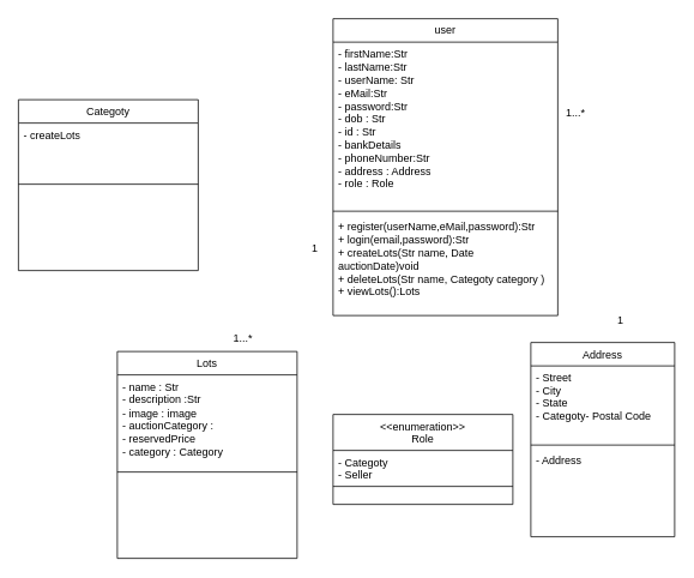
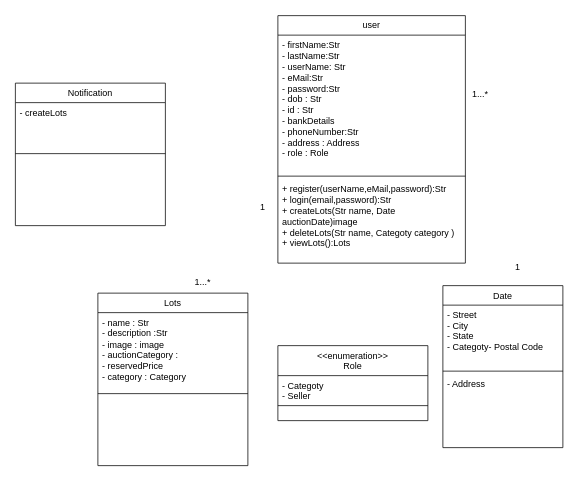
- <mxCell id="14" value="Categoty " style="swimlane;fontStyle=0;childLayout=stackLayout;horizontal=1;startSize=26;fillColor=none;horizontalStack=0;resizeParent=1;resizeParentMax=0;resizeLast=0;collapsible=1;marginBottom=0;whiteSpace=wrap;html=1;" parent="1" vertex="1"><mxGeometry x="20" y="110" width="200" height="190" as="geometry" /></mxCell>
+ <mxCell id="14" value="Notification " style="swimlane;fontStyle=0;childLayout=stackLayout;horizontal=1;startSize=26;fillColor=none;horizontalStack=0;resizeParent=1;resizeParentMax=0;resizeLast=0;collapsible=1;marginBottom=0;whiteSpace=wrap;html=1;" parent="1" vertex="1"><mxGeometry x="20" y="110" width="200" height="190" as="geometry" /></mxCell>
- <mxCell id="5" value="&lt;div&gt;+ register(userName,eMail,password):Str&lt;br&gt;&lt;/div&gt;&lt;div&gt;+ login(email,password):Str&lt;/div&gt;&lt;div&gt;+ createLots(Str name, Date auctionDate)void&lt;/div&gt;&lt;div&gt;+ deleteLots(Str name, Categoty category )&lt;br&gt;&lt;/div&gt;&lt;div&gt;+ viewLots():Lots&lt;br&gt;&lt;/div&gt;" style="text;strokeColor=none;fillColor=none;align=left;verticalAlign=top;spacingLeft=4;spacingRight=4;overflow=hidden;rotatable=0;points=[[0,0.5],[1,0.5]];portConstraint=eastwest;whiteSpace=wrap;html=1;" parent="2" vertex="1"><mxGeometry y="218" width="250" height="112" as="geometry" /></mxCell>
+ <mxCell id="5" value="&lt;div&gt;+ register(userName,eMail,password):Str&lt;br&gt;&lt;/div&gt;&lt;div&gt;+ login(email,password):Str&lt;/div&gt;&lt;div&gt;+ createLots(Str name, Date auctionDate)image&lt;/div&gt;&lt;div&gt;+ deleteLots(Str name, Categoty category )&lt;br&gt;&lt;/div&gt;&lt;div&gt;+ viewLots():Lots&lt;br&gt;&lt;/div&gt;" style="text;strokeColor=none;fillColor=none;align=left;verticalAlign=top;spacingLeft=4;spacingRight=4;overflow=hidden;rotatable=0;points=[[0,0.5],[1,0.5]];portConstraint=eastwest;whiteSpace=wrap;html=1;" parent="2" vertex="1"><mxGeometry y="218" width="250" height="112" as="geometry" /></mxCell>
- <mxCell id="10" value="Address" style="swimlane;fontStyle=0;align=center;verticalAlign=top;childLayout=stackLayout;horizontal=1;startSize=26;horizontalStack=0;resizeParent=1;resizeLast=0;collapsible=1;marginBottom=0;rounded=0;shadow=0;strokeWidth=1;" parent="1" vertex="1"><mxGeometry x="590" y="380" width="160" height="216" as="geometry"><mxRectangle x="550" y="140" width="160" height="26" as="alternateBounds" /></mxGeometry></mxCell>
+ <mxCell id="10" value="Date" style="swimlane;fontStyle=0;align=center;verticalAlign=top;childLayout=stackLayout;horizontal=1;startSize=26;horizontalStack=0;resizeParent=1;resizeLast=0;collapsible=1;marginBottom=0;rounded=0;shadow=0;strokeWidth=1;" parent="1" vertex="1"><mxGeometry x="590" y="380" width="160" height="216" as="geometry"><mxRectangle x="550" y="140" width="160" height="26" as="alternateBounds" /></mxGeometry></mxCell>
